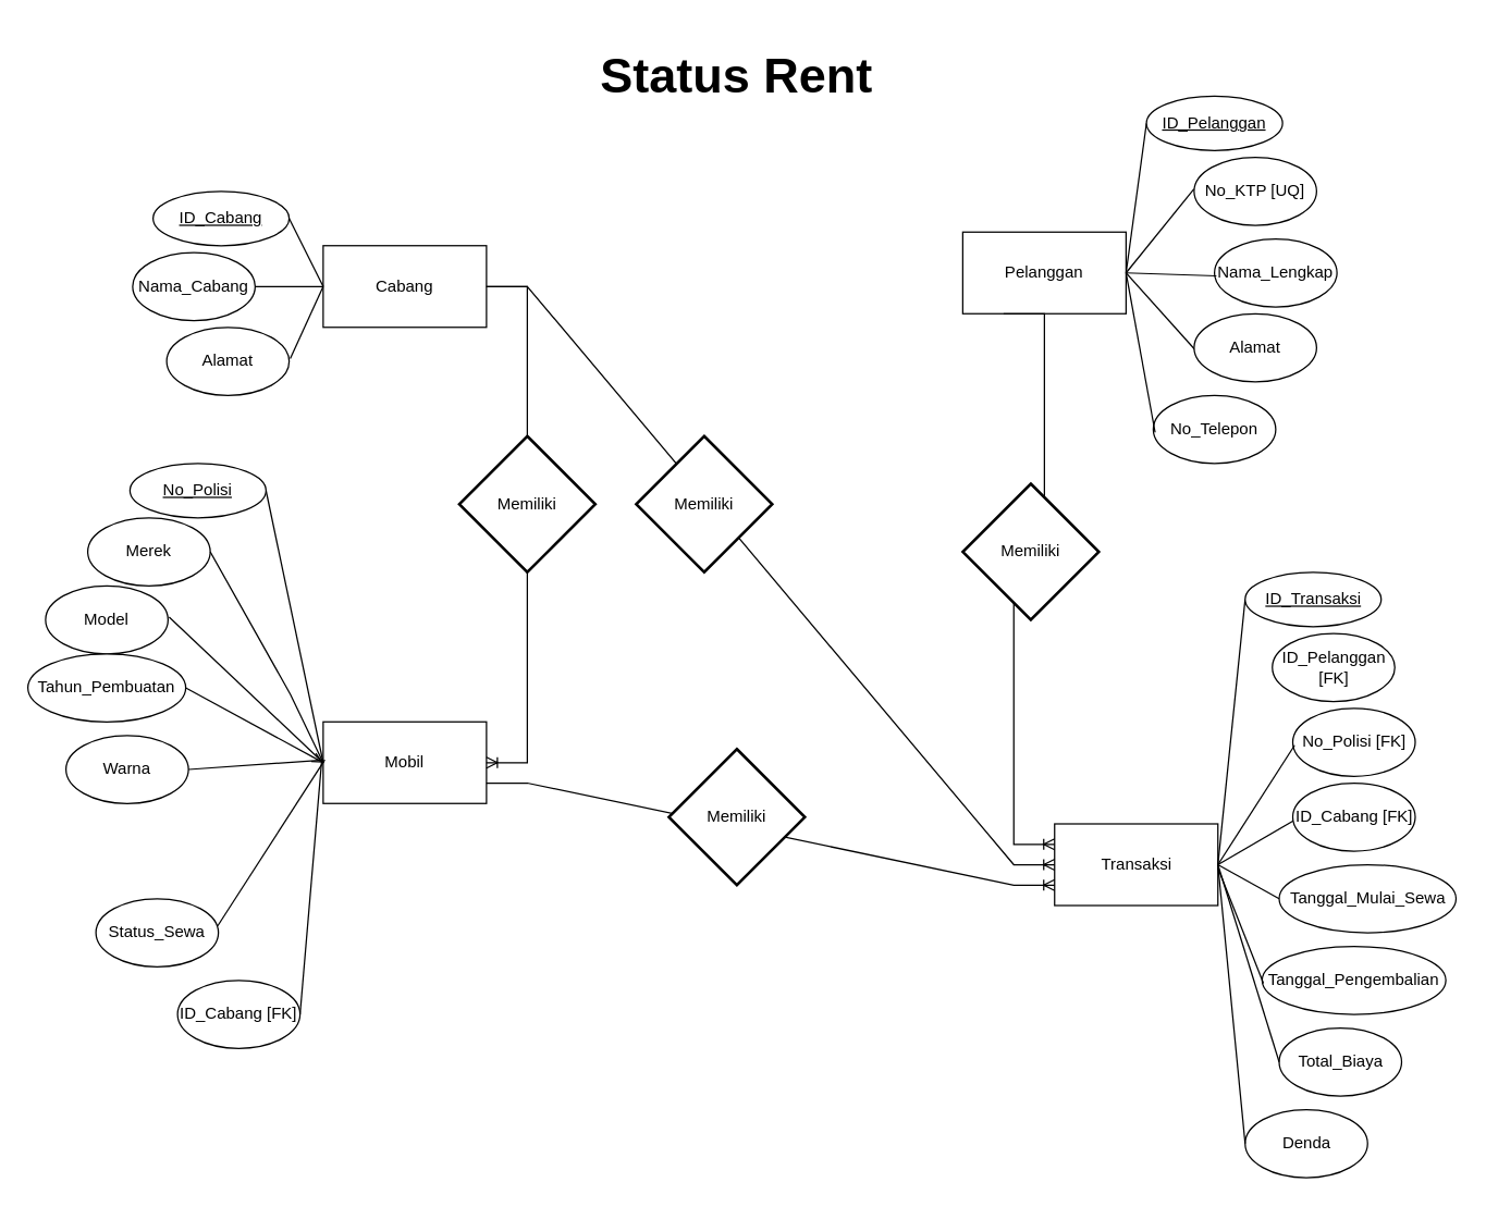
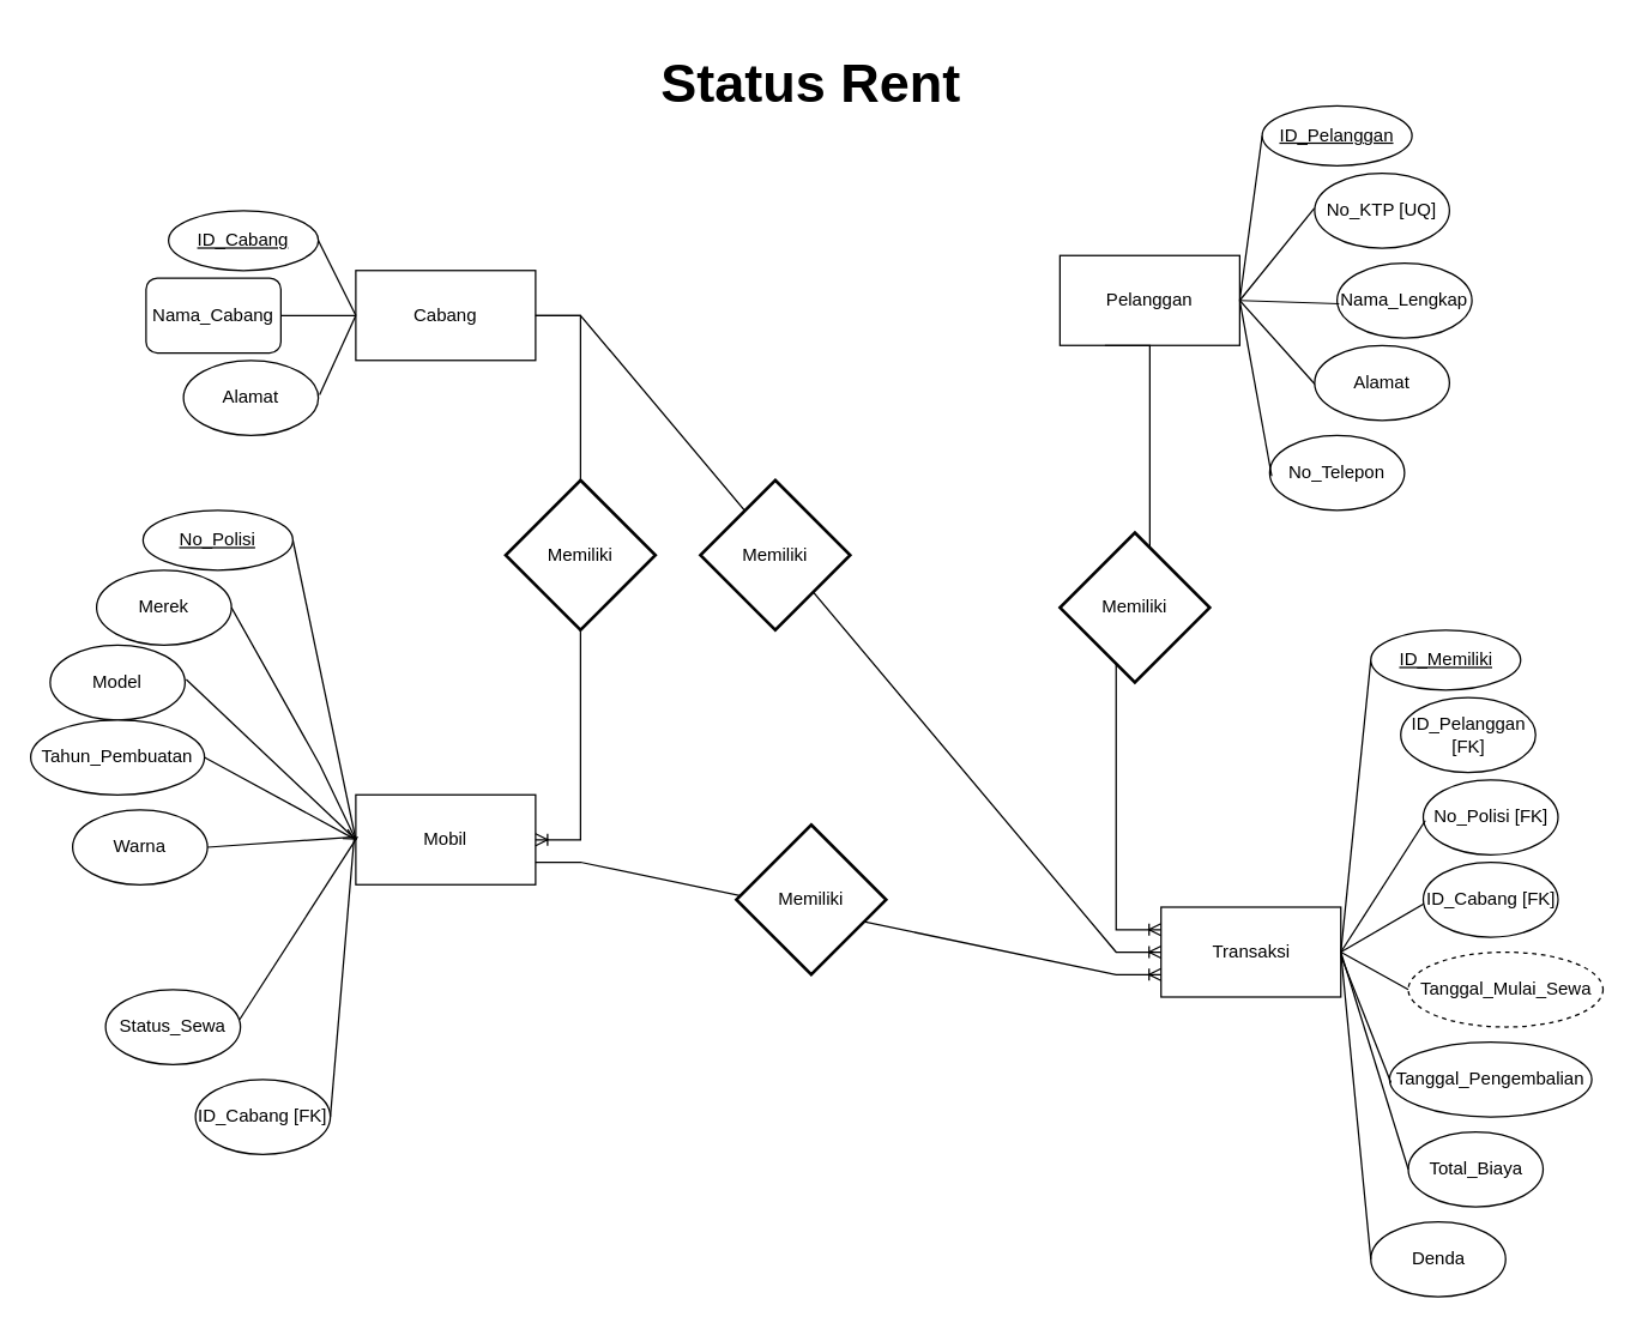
- <mxCell id="4" value="Nama_Cabang" style="ellipse;whiteSpace=wrap;html=1;" vertex="1" parent="1"><mxGeometry x="97" y="185" width="90" height="50" as="geometry" /></mxCell>
+ <mxCell id="4" value="Nama_Cabang" style="whiteSpace=wrap;html=1;rounded=1;" vertex="1" parent="1"><mxGeometry x="97" y="185" width="90" height="50" as="geometry" /></mxCell>
- <mxCell id="41" value="&lt;span data-end=&quot;632&quot; data-start=&quot;616&quot;&gt;ID_Transaksi&lt;/span&gt;" style="ellipse;whiteSpace=wrap;html=1;align=center;fontStyle=4;" vertex="1" parent="1"><mxGeometry x="914.5" y="420" width="100" height="40" as="geometry" /></mxCell>
+ <mxCell id="41" value="&lt;span data-end=&quot;632&quot; data-start=&quot;616&quot;&gt;ID_Memiliki&lt;/span&gt;" style="ellipse;whiteSpace=wrap;html=1;align=center;fontStyle=4;" vertex="1" parent="1"><mxGeometry x="914.5" y="420" width="100" height="40" as="geometry" /></mxCell>
- <mxCell id="44" value="Tanggal_Mulai_Sewa" style="ellipse;whiteSpace=wrap;html=1;" vertex="1" parent="1"><mxGeometry x="939.5" y="635" width="130" height="50" as="geometry" /></mxCell>
+ <mxCell id="44" value="Tanggal_Mulai_Sewa" style="ellipse;whiteSpace=wrap;html=1;dashed=1;" vertex="1" parent="1"><mxGeometry x="939.5" y="635" width="130" height="50" as="geometry" /></mxCell>
